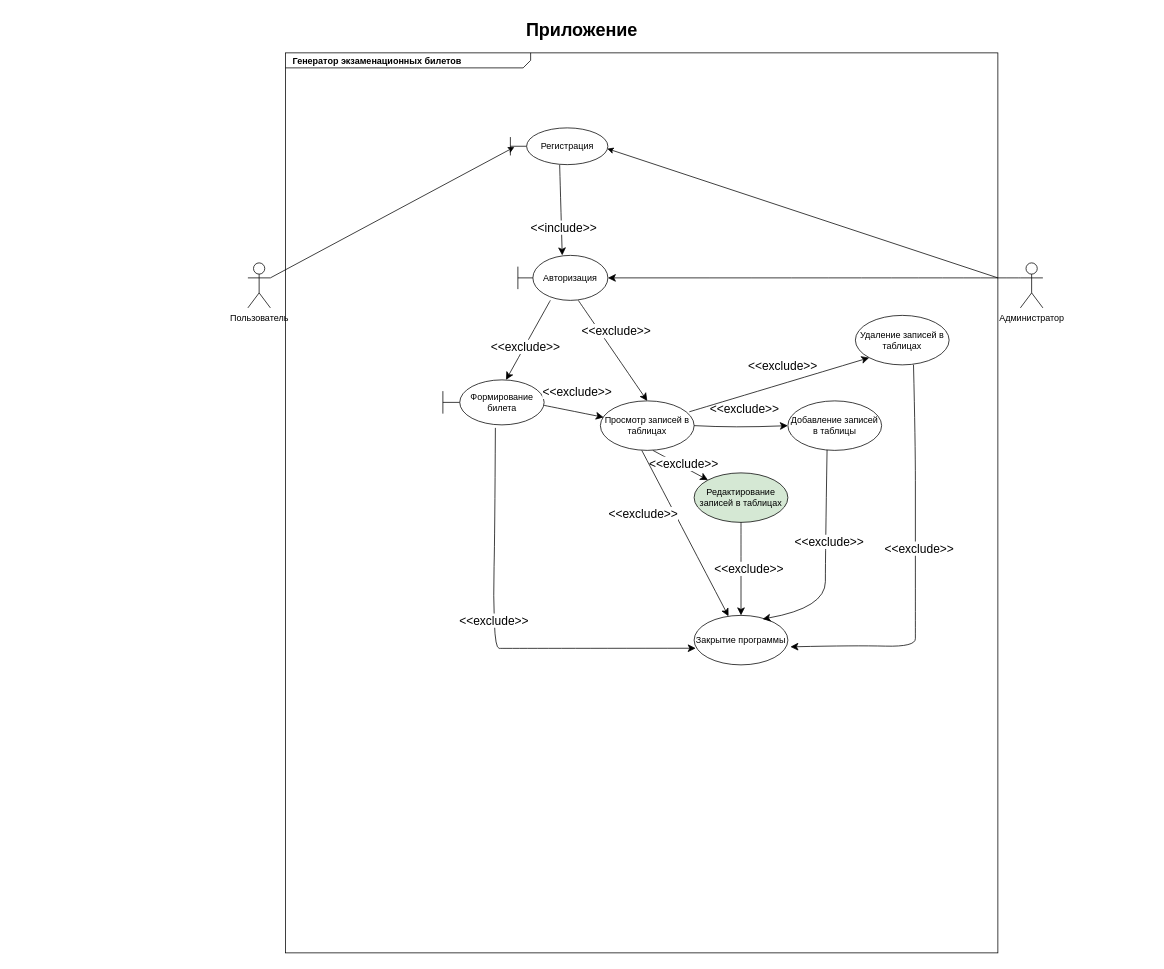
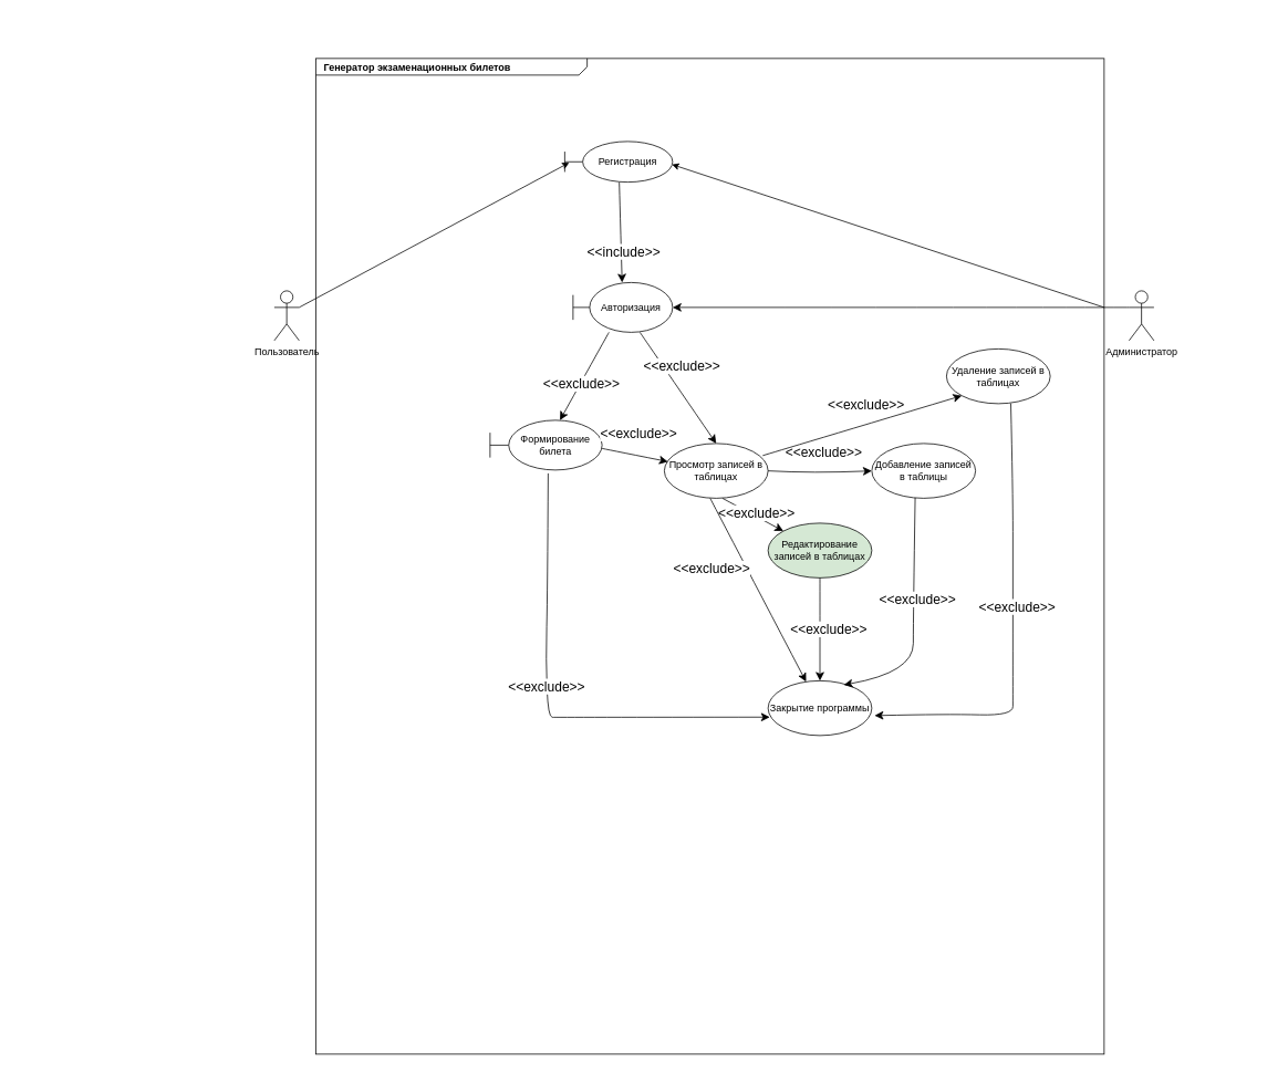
- <mxCell id="3" value="Приложение" style="text;strokeColor=none;fillColor=none;html=1;fontSize=24;fontStyle=1;verticalAlign=middle;align=center;" parent="1" vertex="1"><mxGeometry x="20" y="20" width="1510" height="40" as="geometry" /></mxCell>
